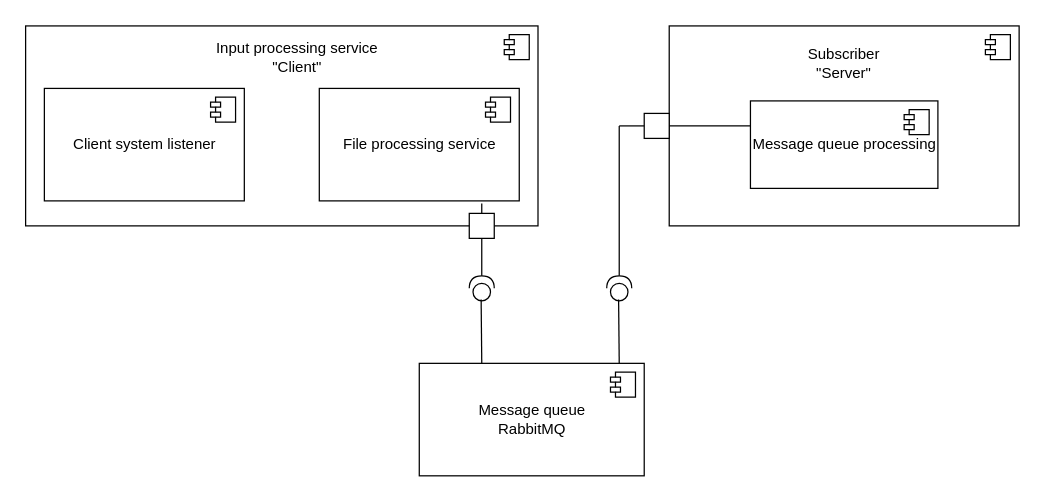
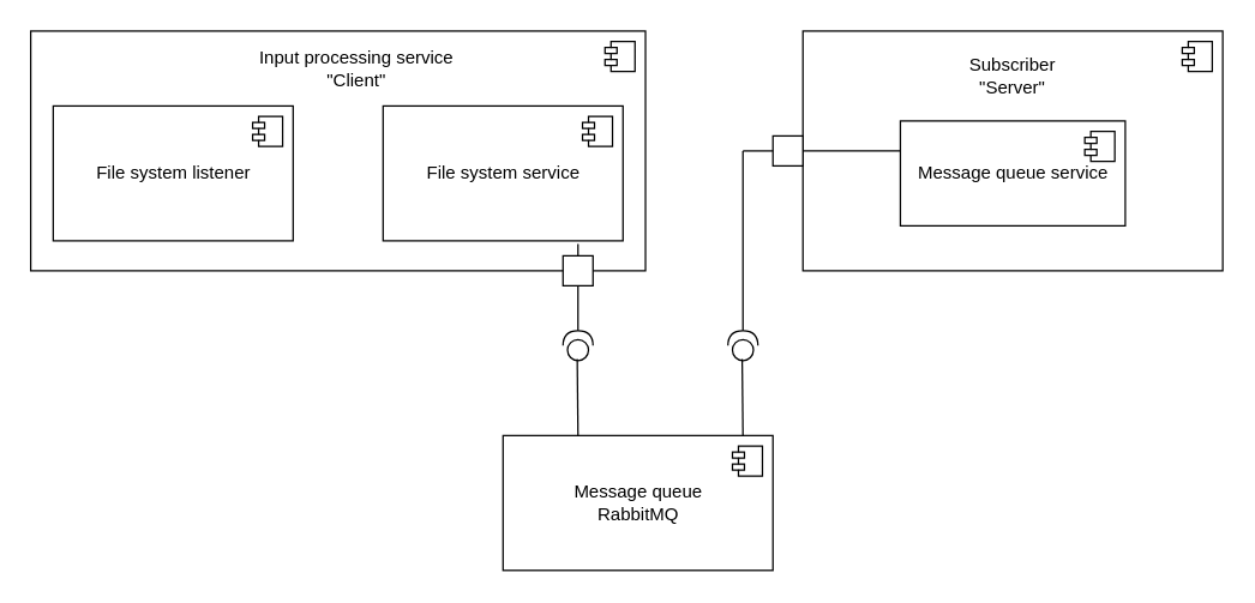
- <mxCell id="13" value="Client system listener" style="html=1;dropTarget=0;" vertex="1" parent="7"><mxGeometry x="15" y="50" width="160" height="90" as="geometry" /></mxCell>
+ <mxCell id="13" value="File system listener" style="html=1;dropTarget=0;" vertex="1" parent="7"><mxGeometry x="15" y="50" width="160" height="90" as="geometry" /></mxCell>
- <mxCell id="15" value="File processing service" style="html=1;dropTarget=0;" vertex="1" parent="7"><mxGeometry x="235" y="50" width="160" height="90" as="geometry" /></mxCell>
+ <mxCell id="15" value="File system service" style="html=1;dropTarget=0;" vertex="1" parent="7"><mxGeometry x="235" y="50" width="160" height="90" as="geometry" /></mxCell>
- <mxCell id="27" value="Message queue processing" style="html=1;dropTarget=0;" vertex="1" parent="1"><mxGeometry x="600" y="80" width="150" height="70" as="geometry" /></mxCell>
+ <mxCell id="27" value="Message queue service" style="html=1;dropTarget=0;" vertex="1" parent="1"><mxGeometry x="600" y="80" width="150" height="70" as="geometry" /></mxCell>
